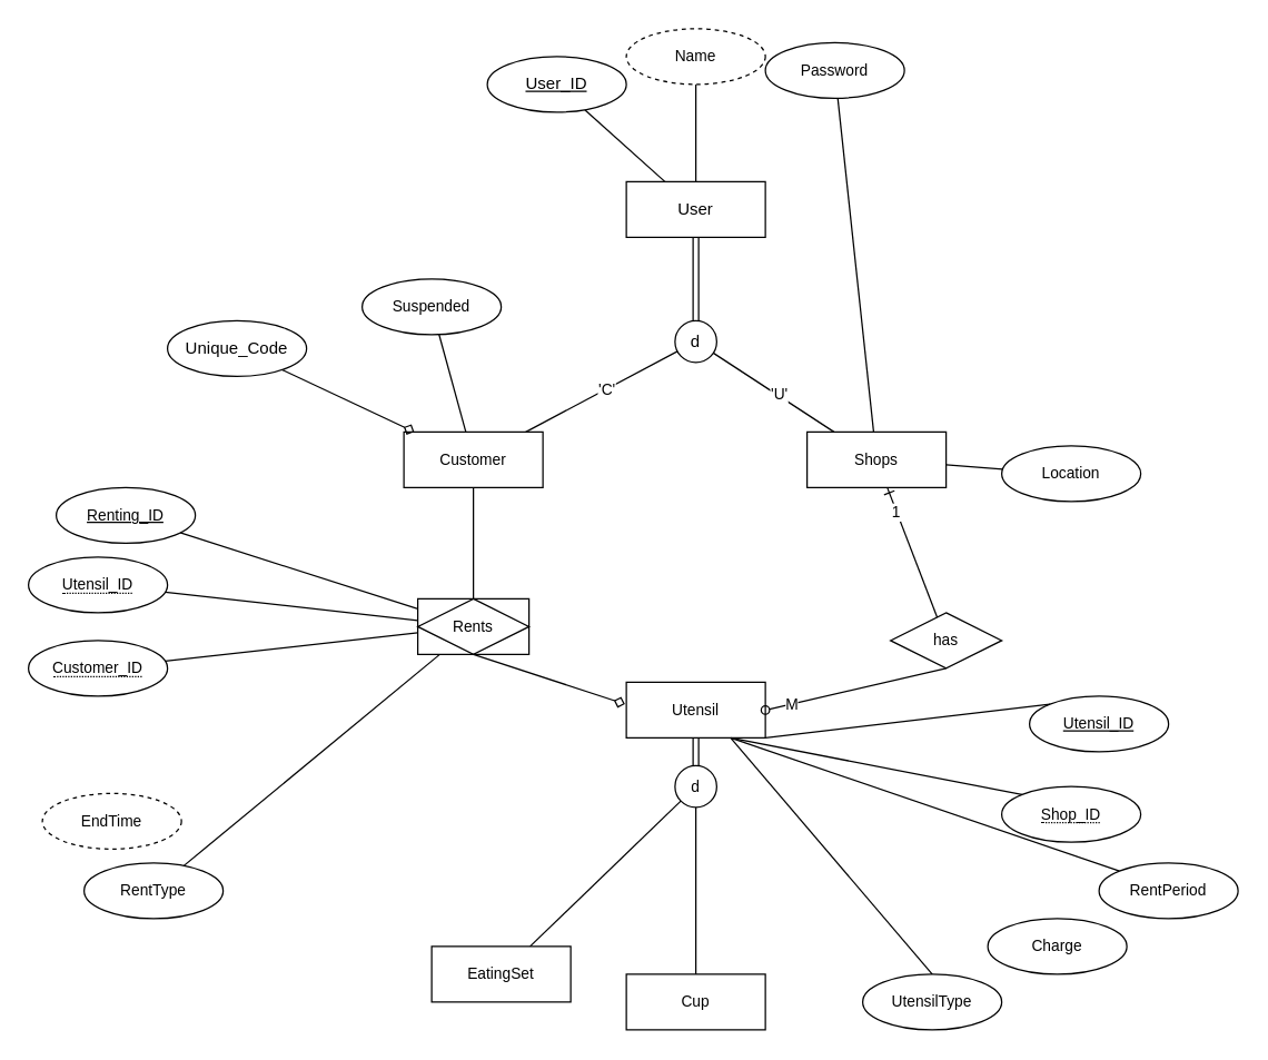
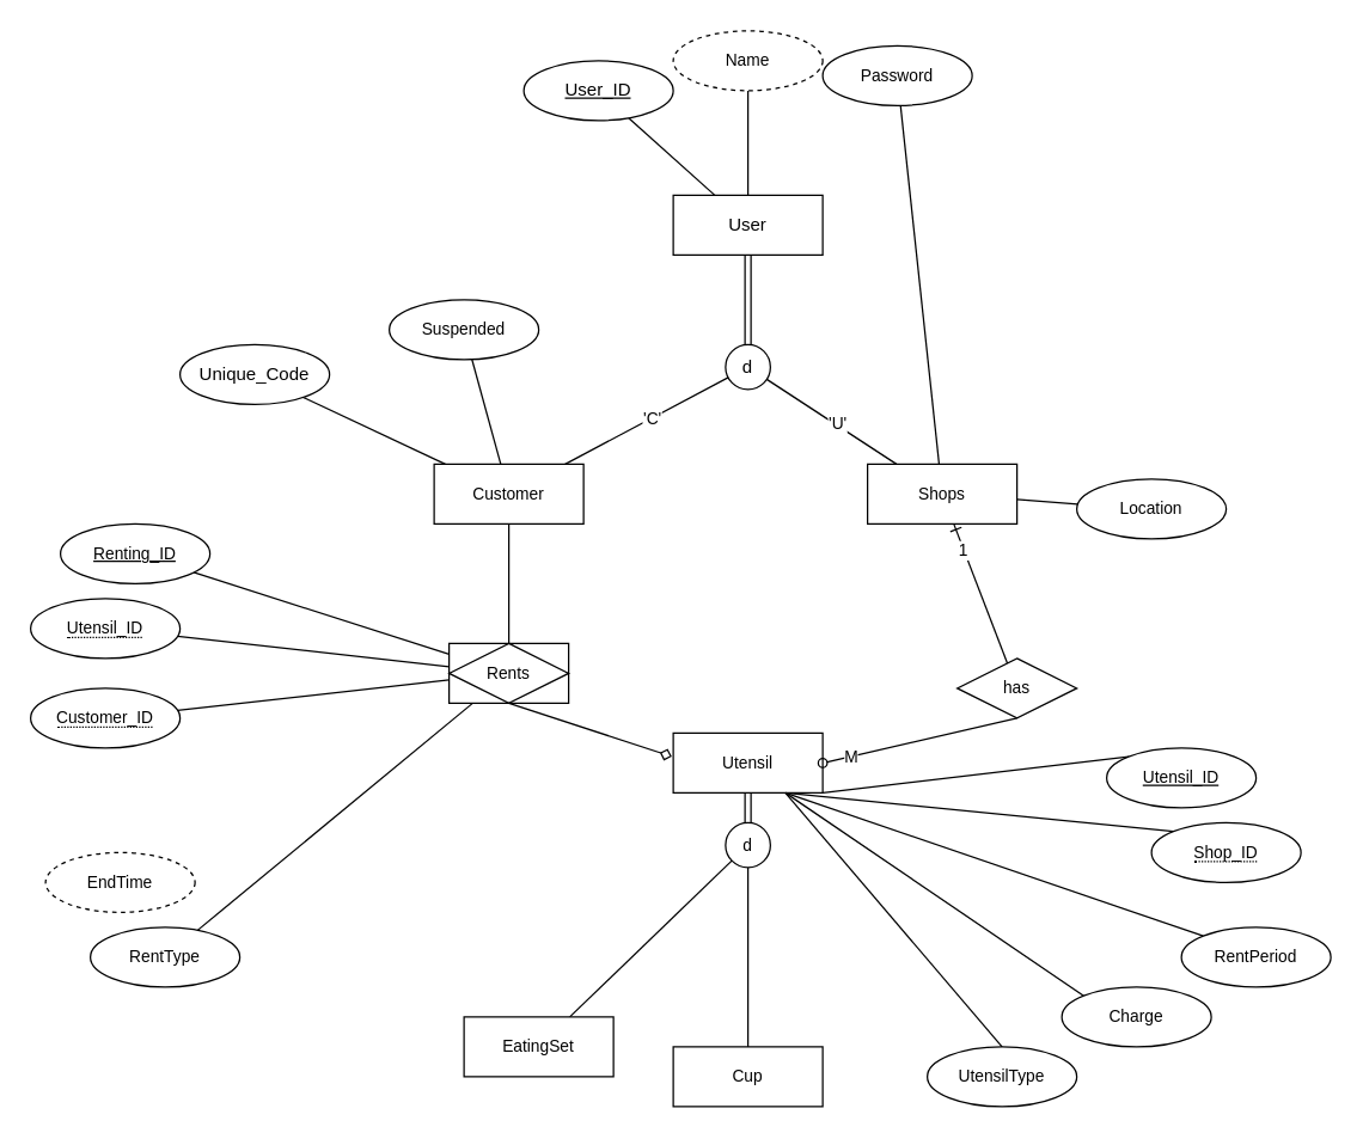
- <mxCell id="54" value="" style="rounded=0;orthogonalLoop=1;jettySize=auto;html=1;endArrow=diamond;endFill=0;" edge="1" parent="1" source="55" target="14"><mxGeometry relative="1" as="geometry" /></mxCell>
+ <mxCell id="54" value="" style="rounded=0;orthogonalLoop=1;jettySize=auto;html=1;endArrow=none;endFill=0;" edge="1" parent="1" source="55" target="14"><mxGeometry relative="1" as="geometry" /></mxCell>
- <mxCell id="38" value="&lt;span style=&quot;border-bottom: 1px dotted&quot;&gt;Shop_ID&lt;/span&gt;" style="ellipse;whiteSpace=wrap;html=1;align=center;fontFamily=Helvetica;fontSize=11;fontColor=default;labelBackgroundColor=default;" parent="1" vertex="1"><mxGeometry x="720" y="565" width="100" height="40" as="geometry" /></mxCell>
+ <mxCell id="38" value="&lt;span style=&quot;border-bottom: 1px dotted&quot;&gt;Shop_ID&lt;/span&gt;" style="ellipse;whiteSpace=wrap;html=1;align=center;fontFamily=Helvetica;fontSize=11;fontColor=default;labelBackgroundColor=default;" parent="1" vertex="1"><mxGeometry x="770" y="550" width="100" height="40" as="geometry" /></mxCell>
+ <mxCell id="47" style="edgeStyle=none;rounded=0;orthogonalLoop=1;jettySize=auto;html=1;exitX=0;exitY=0;exitDx=0;exitDy=0;entryX=0.75;entryY=1;entryDx=0;entryDy=0;strokeColor=default;align=center;verticalAlign=middle;fontFamily=Helvetica;fontSize=11;fontColor=default;labelBackgroundColor=default;endArrow=none;endFill=0;" parent="1" source="48" target="19" edge="1"><mxGeometry relative="1" as="geometry" /></mxCell>
